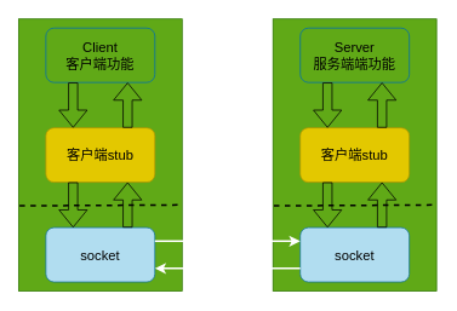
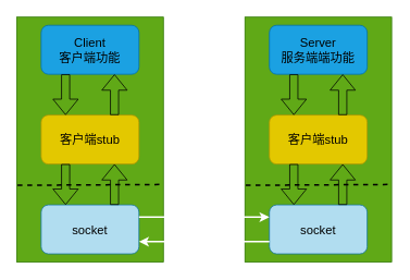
- <mxCell id="3" value="&lt;font color=&quot;#000000&quot; style=&quot;font-size: 15px&quot;&gt;Client&lt;br&gt;客户端功能&lt;/font&gt;" style="rounded=1;whiteSpace=wrap;html=1;fillColor=#60a917;strokeColor=#006EAF;fontColor=#ffffff;" parent="1" vertex="1"><mxGeometry x="50" y="30" width="120" height="60" as="geometry" /></mxCell>
+ <mxCell id="3" value="&lt;font color=&quot;#000000&quot; style=&quot;font-size: 15px&quot;&gt;Client&lt;br&gt;客户端功能&lt;/font&gt;" style="rounded=1;whiteSpace=wrap;html=1;fillColor=#1ba1e2;strokeColor=#006EAF;fontColor=#ffffff;" parent="1" vertex="1"><mxGeometry x="50" y="30" width="120" height="60" as="geometry" /></mxCell>
- <mxCell id="7" value="&lt;font color=&quot;#000000&quot; style=&quot;font-size: 15px&quot;&gt;Server&lt;br&gt;服务端端功能&lt;/font&gt;" style="rounded=1;whiteSpace=wrap;html=1;fillColor=#60a917;strokeColor=#006EAF;fontColor=#ffffff;" parent="1" vertex="1"><mxGeometry x="330" y="30" width="120" height="60" as="geometry" /></mxCell>
+ <mxCell id="7" value="&lt;font color=&quot;#000000&quot; style=&quot;font-size: 15px&quot;&gt;Server&lt;br&gt;服务端端功能&lt;/font&gt;" style="rounded=1;whiteSpace=wrap;html=1;fillColor=#1ba1e2;strokeColor=#006EAF;fontColor=#ffffff;" parent="1" vertex="1"><mxGeometry x="330" y="30" width="120" height="60" as="geometry" /></mxCell>
